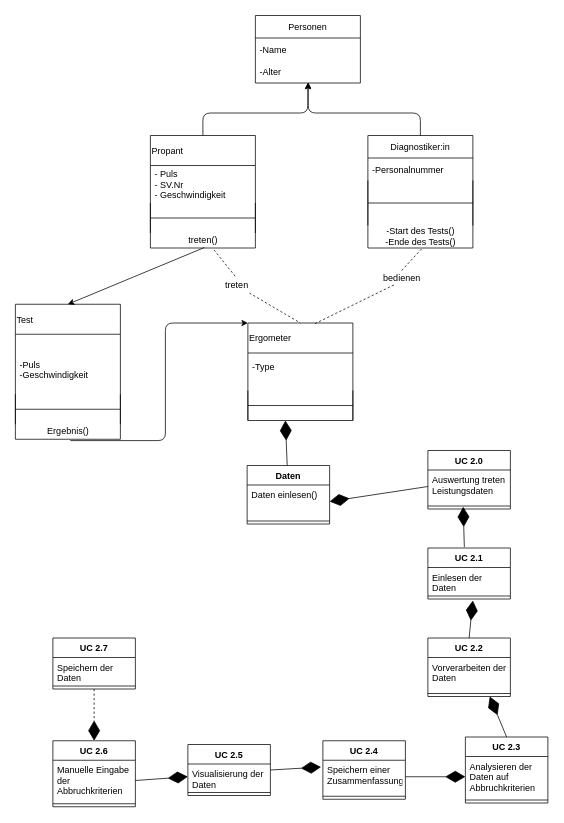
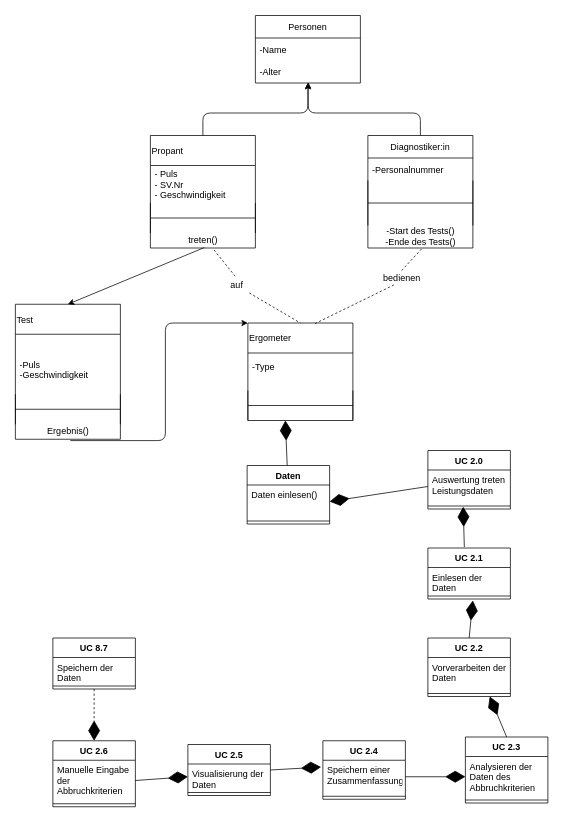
- <mxCell id="17" value="treten" style="text;html=1;align=center;verticalAlign=middle;resizable=0;points=[];autosize=1;strokeColor=none;fillColor=none;" parent="1" vertex="1"><mxGeometry x="290" y="370" width="50" height="20" as="geometry" /></mxCell>
+ <mxCell id="17" value="auf" style="text;html=1;align=center;verticalAlign=middle;resizable=0;points=[];autosize=1;strokeColor=none;fillColor=none;" parent="1" vertex="1"><mxGeometry x="290" y="370" width="50" height="20" as="geometry" /></mxCell>
- <mxCell id="30" value="UC 2.7" style="swimlane;fontStyle=1;align=center;verticalAlign=top;childLayout=stackLayout;horizontal=1;startSize=26;horizontalStack=0;resizeParent=1;resizeParentMax=0;resizeLast=0;collapsible=1;marginBottom=0;" parent="1" vertex="1"><mxGeometry x="70" y="850" width="110" height="68" as="geometry" /></mxCell>
+ <mxCell id="30" value="UC 8.7" style="swimlane;fontStyle=1;align=center;verticalAlign=top;childLayout=stackLayout;horizontal=1;startSize=26;horizontalStack=0;resizeParent=1;resizeParentMax=0;resizeLast=0;collapsible=1;marginBottom=0;" parent="1" vertex="1"><mxGeometry x="70" y="850" width="110" height="68" as="geometry" /></mxCell>
- <mxCell id="46" value="Analysieren der&#10;Daten auf&#10;Abbruchkriterien" style="text;strokeColor=none;fillColor=none;align=left;verticalAlign=top;spacingLeft=4;spacingRight=4;overflow=hidden;rotatable=0;points=[[0,0.5],[1,0.5]];portConstraint=eastwest;" parent="45" vertex="1"><mxGeometry y="26" width="110" height="54" as="geometry" /></mxCell>
+ <mxCell id="46" value="Analysieren der&#10;Daten des&#10;Abbruchkriterien" style="text;strokeColor=none;fillColor=none;align=left;verticalAlign=top;spacingLeft=4;spacingRight=4;overflow=hidden;rotatable=0;points=[[0,0.5],[1,0.5]];portConstraint=eastwest;" parent="45" vertex="1"><mxGeometry y="26" width="110" height="54" as="geometry" /></mxCell>
